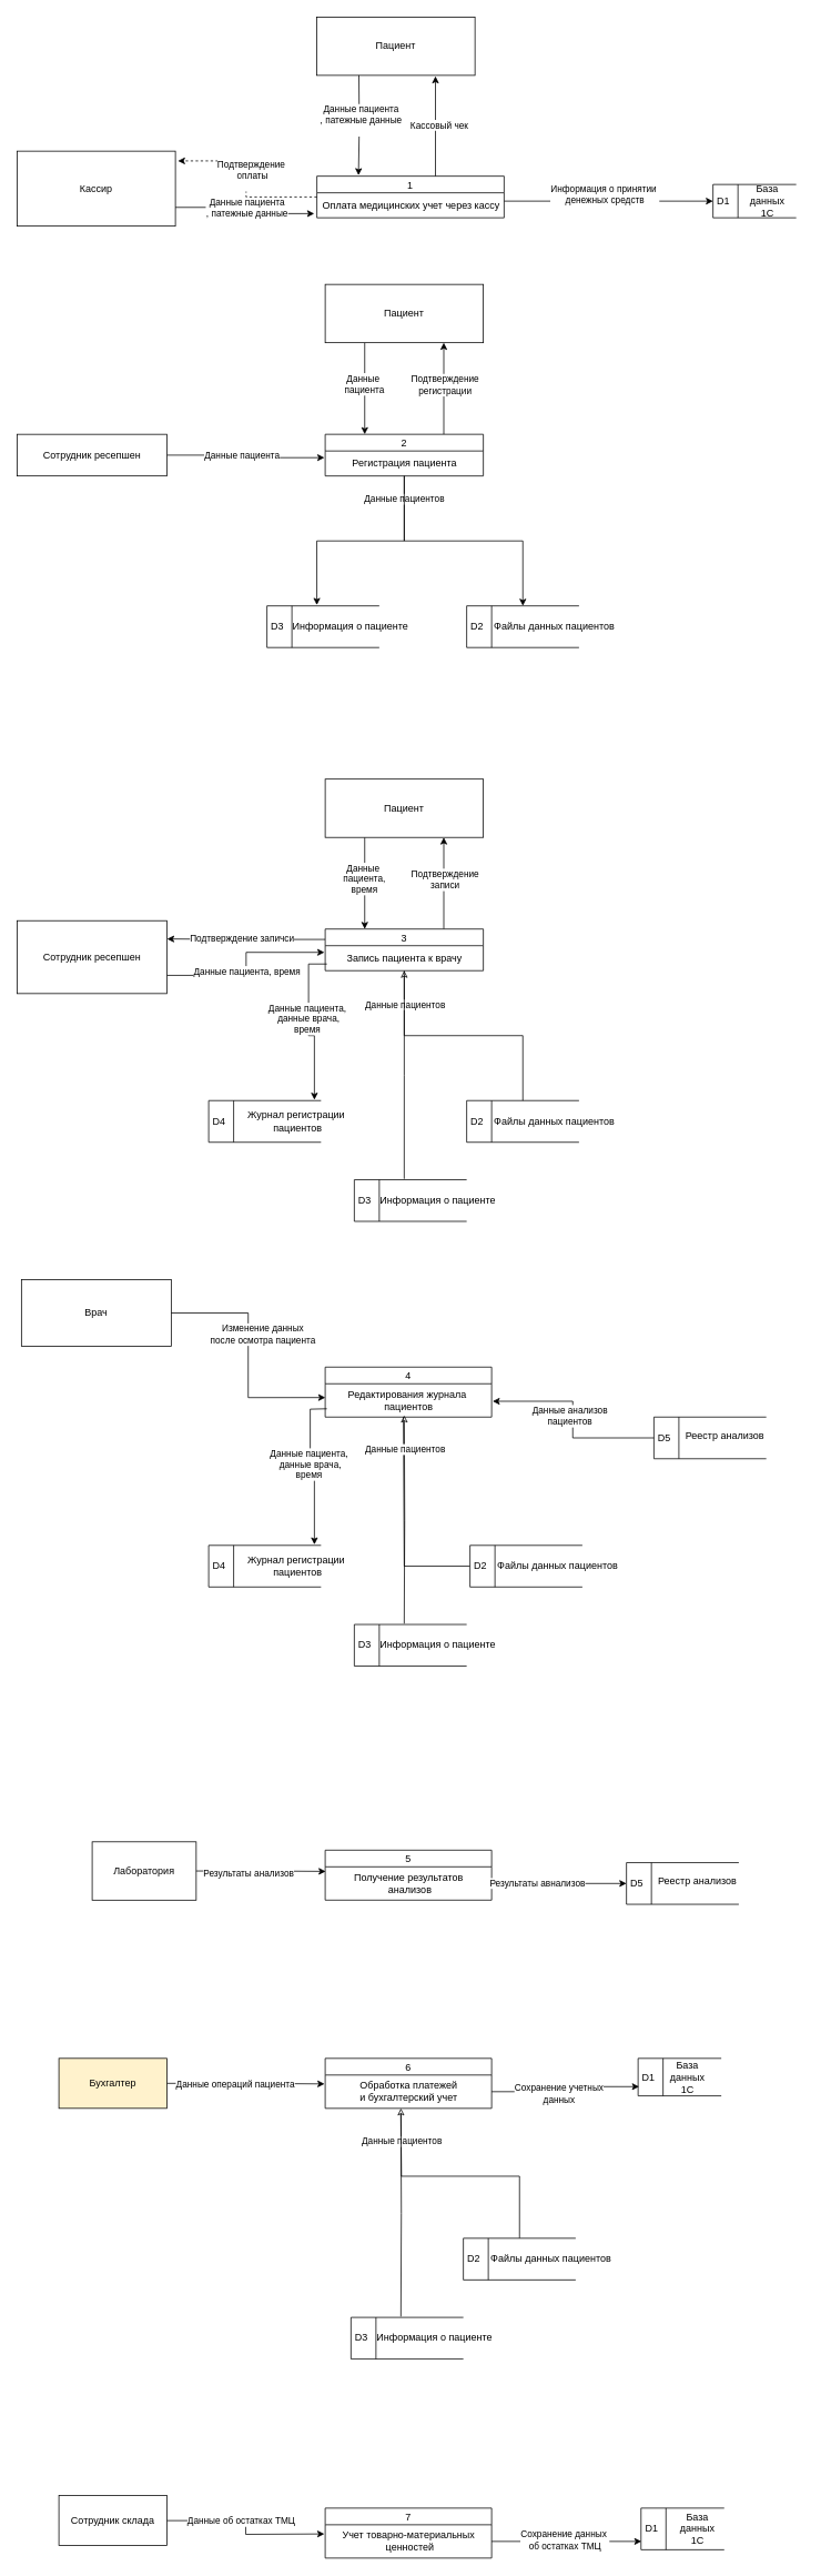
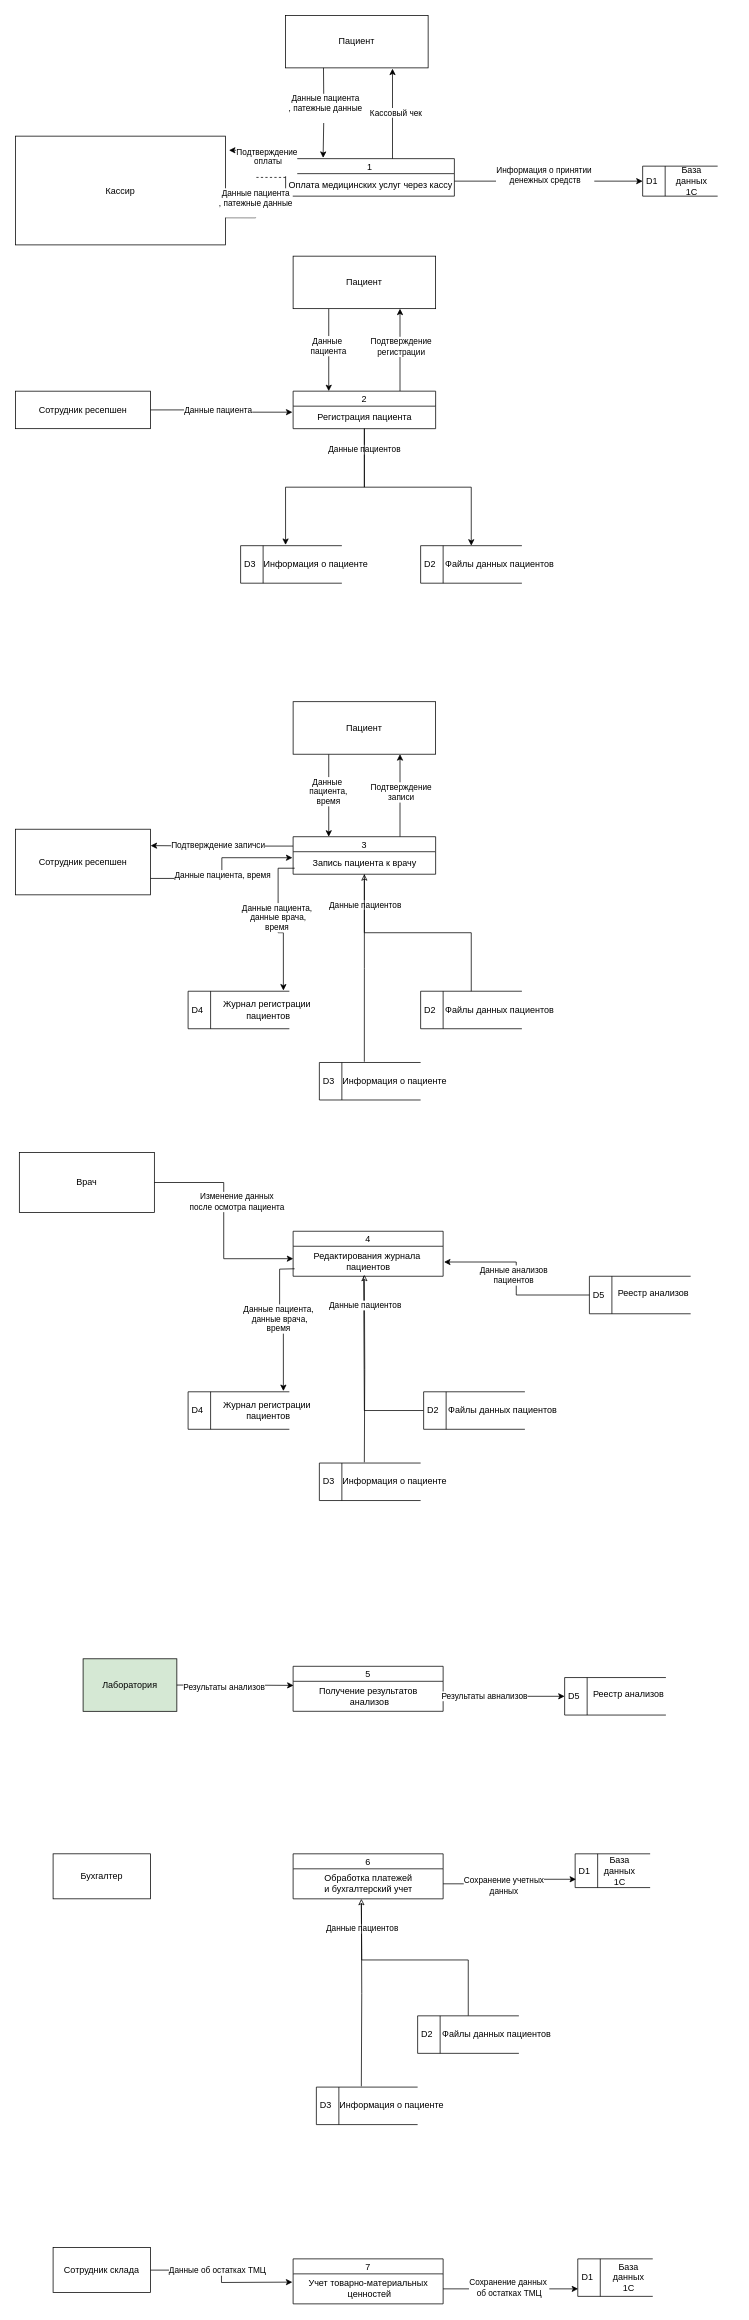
- <mxCell id="6" value="Кассир" style="html=1;dashed=0;whiteSpace=wrap;" parent="1" vertex="1"><mxGeometry x="20" y="181" width="190" height="90" as="geometry" /></mxCell>
+ <mxCell id="6" value="Кассир" style="html=1;dashed=0;whiteSpace=wrap;" parent="1" vertex="1"><mxGeometry x="20" y="181" width="280" height="145" as="geometry" /></mxCell>
- <mxCell id="3" value="Оплата медицинских учет через кассу" style="text;html=1;align=center;verticalAlign=middle;resizable=0;points=[];autosize=1;strokeColor=none;fillColor=none;" parent="2" vertex="1"><mxGeometry y="20" width="225" height="30" as="geometry" /></mxCell>
+ <mxCell id="3" value="Оплата медицинских услуг через кассу" style="text;html=1;align=center;verticalAlign=middle;resizable=0;points=[];autosize=1;strokeColor=none;fillColor=none;" parent="2" vertex="1"><mxGeometry y="20" width="225" height="30" as="geometry" /></mxCell>
- <mxCell id="81" value="Лаборатория" style="html=1;dashed=0;whiteSpace=wrap;" parent="1" vertex="1"><mxGeometry x="110" y="2211" width="125" height="70" as="geometry" /></mxCell>
+ <mxCell id="81" value="Лаборатория" style="html=1;dashed=0;whiteSpace=wrap;fillColor=#d5e8d4;" parent="1" vertex="1"><mxGeometry x="110" y="2211" width="125" height="70" as="geometry" /></mxCell>
- <mxCell id="88" value="Бухгалтер" style="html=1;dashed=0;whiteSpace=wrap;fillColor=#fff2cc;" parent="1" vertex="1"><mxGeometry y="2471" width="130" height="60" as="geometry" x="70" /></mxCell>
+ <mxCell id="88" value="Бухгалтер" style="html=1;dashed=0;whiteSpace=wrap;" parent="1" vertex="1"><mxGeometry y="2471" width="130" height="60" as="geometry" x="70" /></mxCell>
- <mxCell id="91" style="edgeStyle=orthogonalEdgeStyle;rounded=0;orthogonalLoop=1;jettySize=auto;html=1;entryX=-0.004;entryY=0.267;entryDx=0;entryDy=0;entryPerimeter=0;" parent="1" source="88" target="87" edge="1"><mxGeometry relative="1" as="geometry" /></mxCell>
- <mxCell id="92" value="Данные операций пациента" style="edgeLabel;html=1;align=center;verticalAlign=middle;resizable=0;points=[];" parent="91" vertex="1" connectable="0"><mxGeometry x="-0.146" relative="1" as="geometry"><mxPoint as="offset" /></mxGeometry></mxCell>
